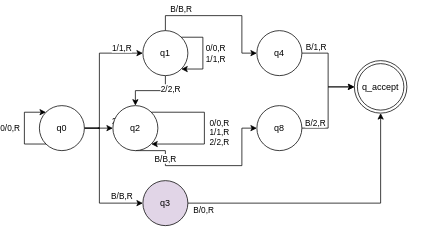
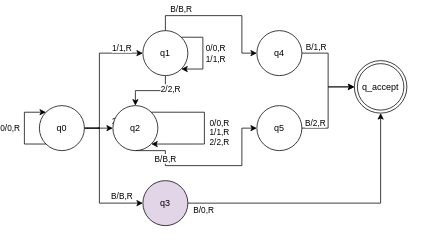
- <mxCell id="29" value="q8" style="ellipse;whiteSpace=wrap;html=1;" vertex="1" parent="1"><mxGeometry x="330" y="140" width="60" height="60" as="geometry" /></mxCell>
+ <mxCell id="29" value="q5" style="ellipse;whiteSpace=wrap;html=1;" vertex="1" parent="1"><mxGeometry x="330" y="140" width="60" height="60" as="geometry" /></mxCell>
